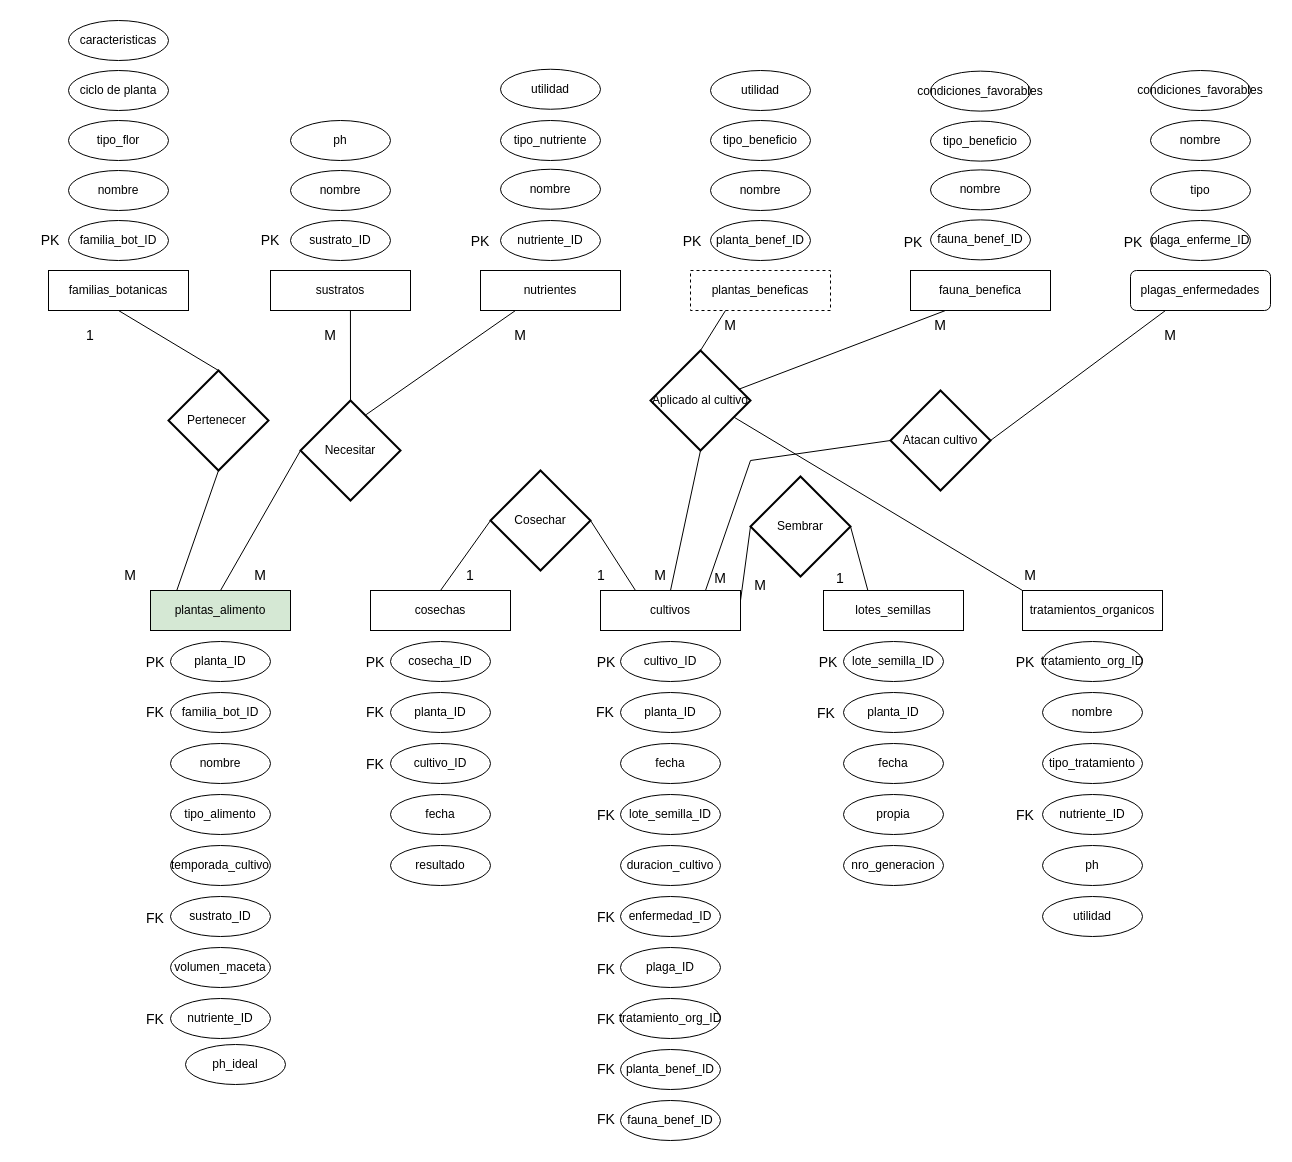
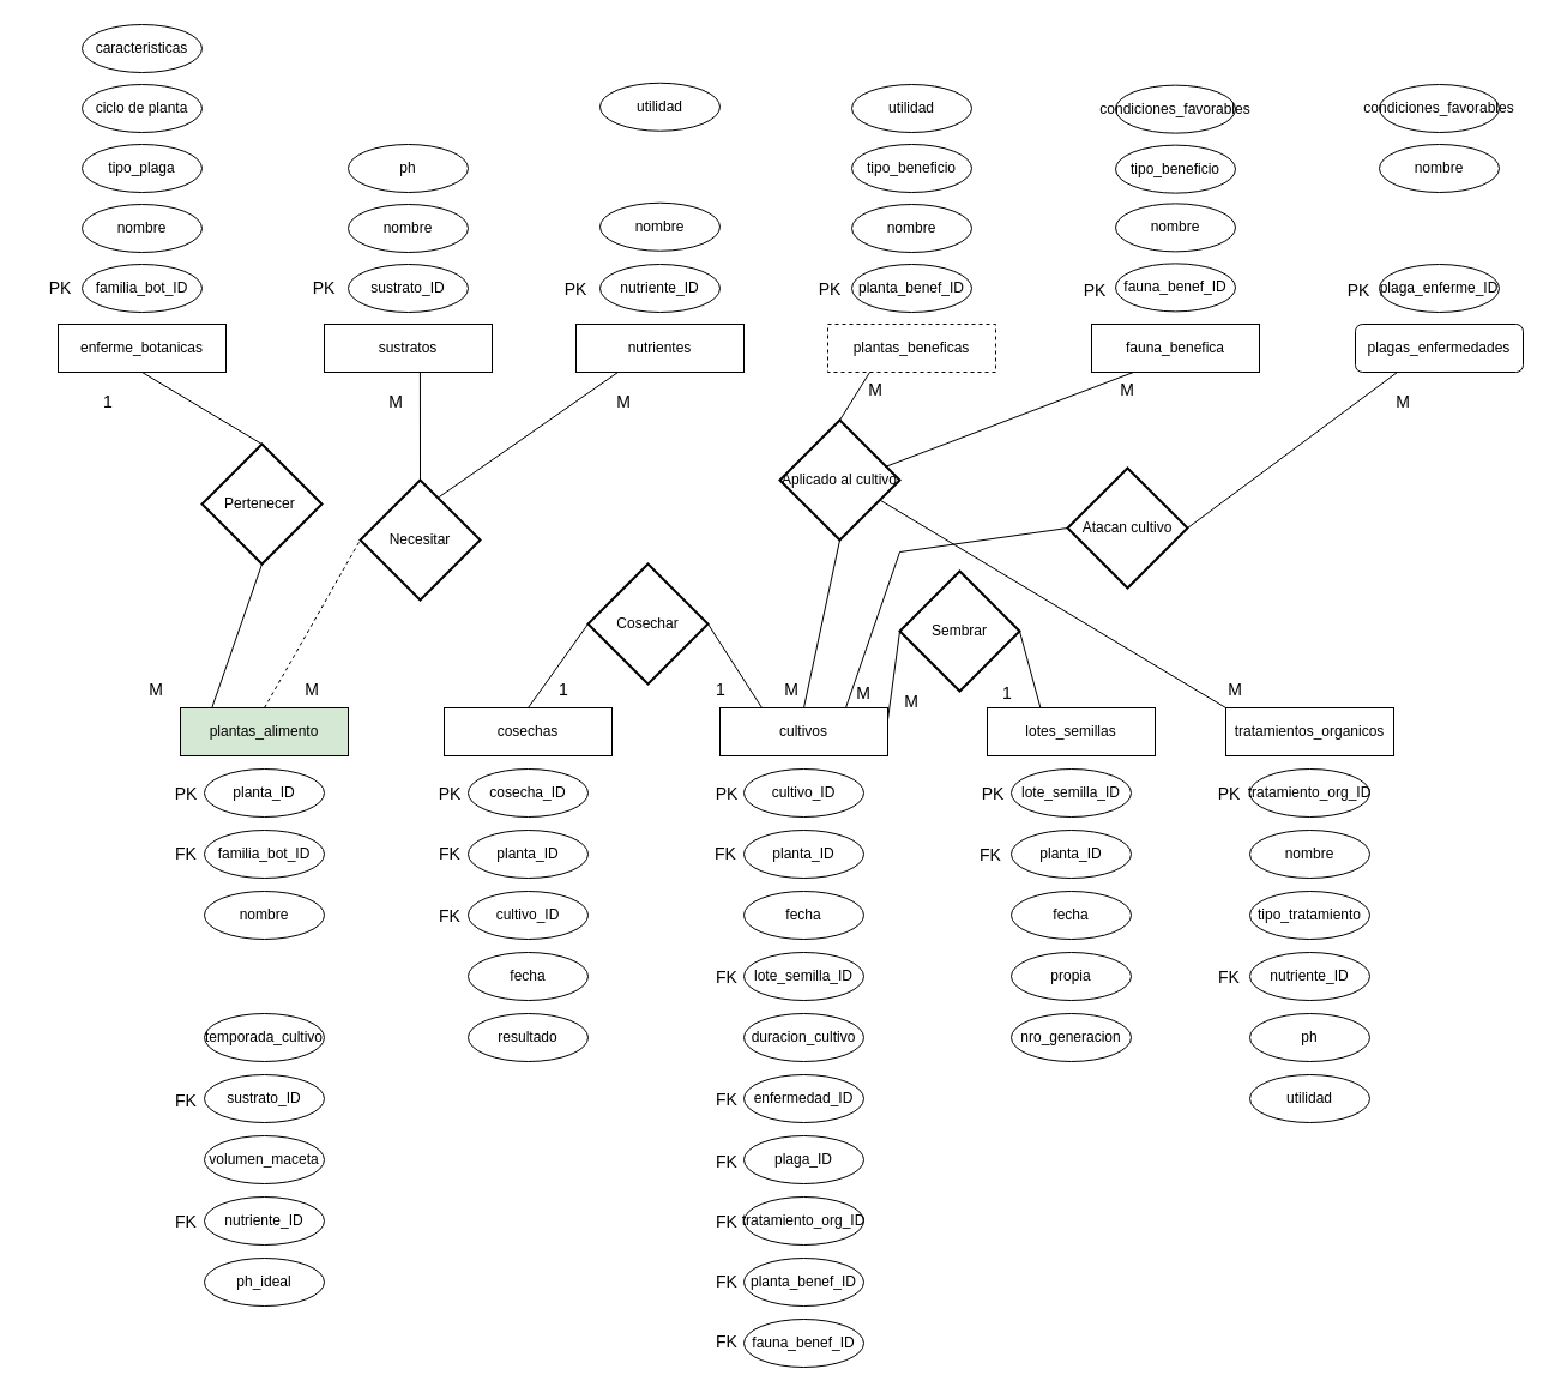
- <mxCell id="52" value="tipo_flor" style="ellipse;whiteSpace=wrap;html=1;align=center;" parent="48" vertex="1"><mxGeometry x="20" y="100" width="100" height="40" as="geometry" /></mxCell>
+ <mxCell id="52" value="tipo_plaga" style="ellipse;whiteSpace=wrap;html=1;align=center;" parent="48" vertex="1"><mxGeometry x="20" y="100" width="100" height="40" as="geometry" /></mxCell>
- <mxCell id="67" value="tipo_nutriente" style="ellipse;whiteSpace=wrap;html=1;align=center;" parent="63" vertex="1"><mxGeometry x="20" y="51.25" width="100" height="40" as="geometry" /></mxCell>
- <mxCell id="84" value="tipo" style="ellipse;whiteSpace=wrap;html=1;align=center;" parent="81" vertex="1"><mxGeometry x="20" y="100" width="100" height="40" as="geometry" /></mxCell>
- <mxCell id="49" value="familias_botanicas" style="whiteSpace=wrap;html=1;align=center;" parent="48" vertex="1"><mxGeometry y="250" width="140" height="40" as="geometry" /></mxCell>
+ <mxCell id="49" value="enferme_botanicas" style="whiteSpace=wrap;html=1;align=center;" parent="48" vertex="1"><mxGeometry y="250" width="140" height="40" as="geometry" /></mxCell>
- <mxCell id="101" value="" style="endArrow=none;html=1;rounded=0;entryX=0;entryY=0.5;entryDx=0;entryDy=0;entryPerimeter=0;exitX=0.5;exitY=0;exitDx=0;exitDy=0;" parent="1" source="3" target="88" edge="1"><mxGeometry width="50" height="50" relative="1" as="geometry"><mxPoint x="186.18" y="600.24" as="sourcePoint" /><mxPoint x="128" y="500" as="targetPoint" /></mxGeometry></mxCell>
+ <mxCell id="101" value="" style="endArrow=none;html=1;rounded=0;entryX=0;entryY=0.5;entryDx=0;entryDy=0;entryPerimeter=0;exitX=0.5;exitY=0;exitDx=0;exitDy=0;dashed=1;" parent="1" source="3" target="88" edge="1"><mxGeometry width="50" height="50" relative="1" as="geometry"><mxPoint x="186.18" y="600.24" as="sourcePoint" /><mxPoint x="128" y="500" as="targetPoint" /></mxGeometry></mxCell>
- <mxCell id="8" value="tipo_alimento" style="ellipse;whiteSpace=wrap;html=1;align=center;" parent="2" vertex="1"><mxGeometry x="20" y="204" width="100" height="40" as="geometry" /></mxCell>
- <mxCell id="12" value="ph_ideal" style="ellipse;whiteSpace=wrap;html=1;align=center;" parent="2" vertex="1"><mxGeometry x="35" y="454" width="100" height="40" as="geometry" /></mxCell>
+ <mxCell id="12" value="ph_ideal" style="ellipse;whiteSpace=wrap;html=1;align=center;" parent="2" vertex="1"><mxGeometry x="20" y="459" width="100" height="40" as="geometry" /></mxCell>
